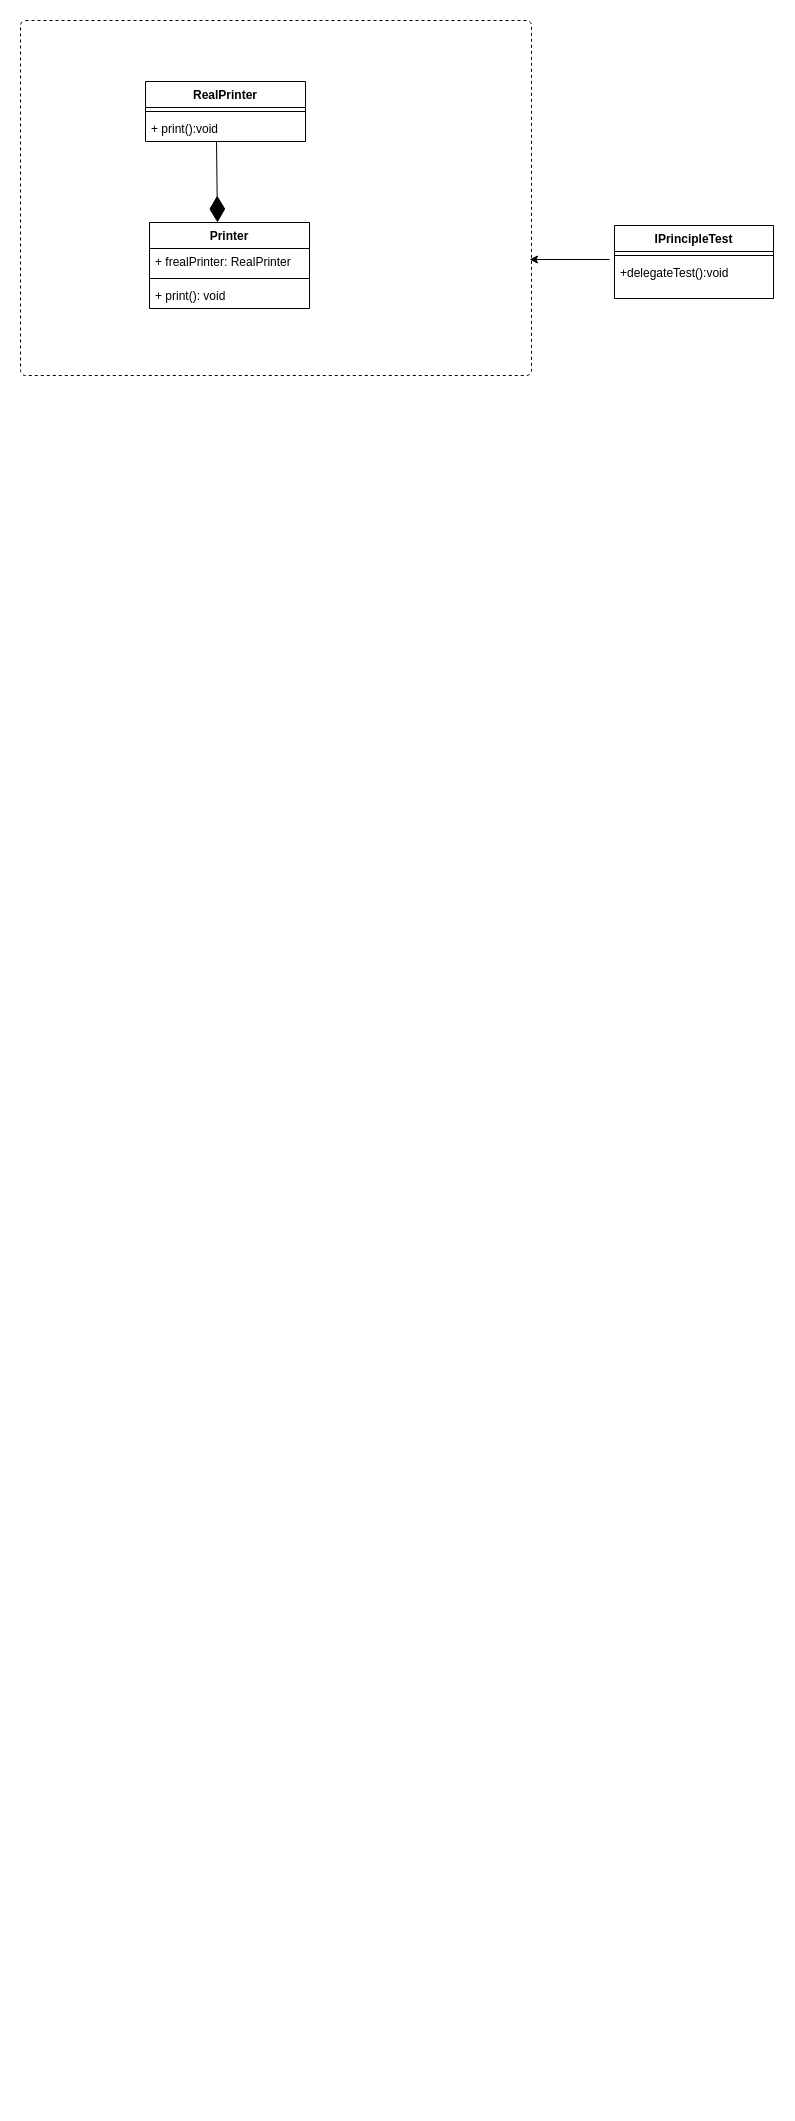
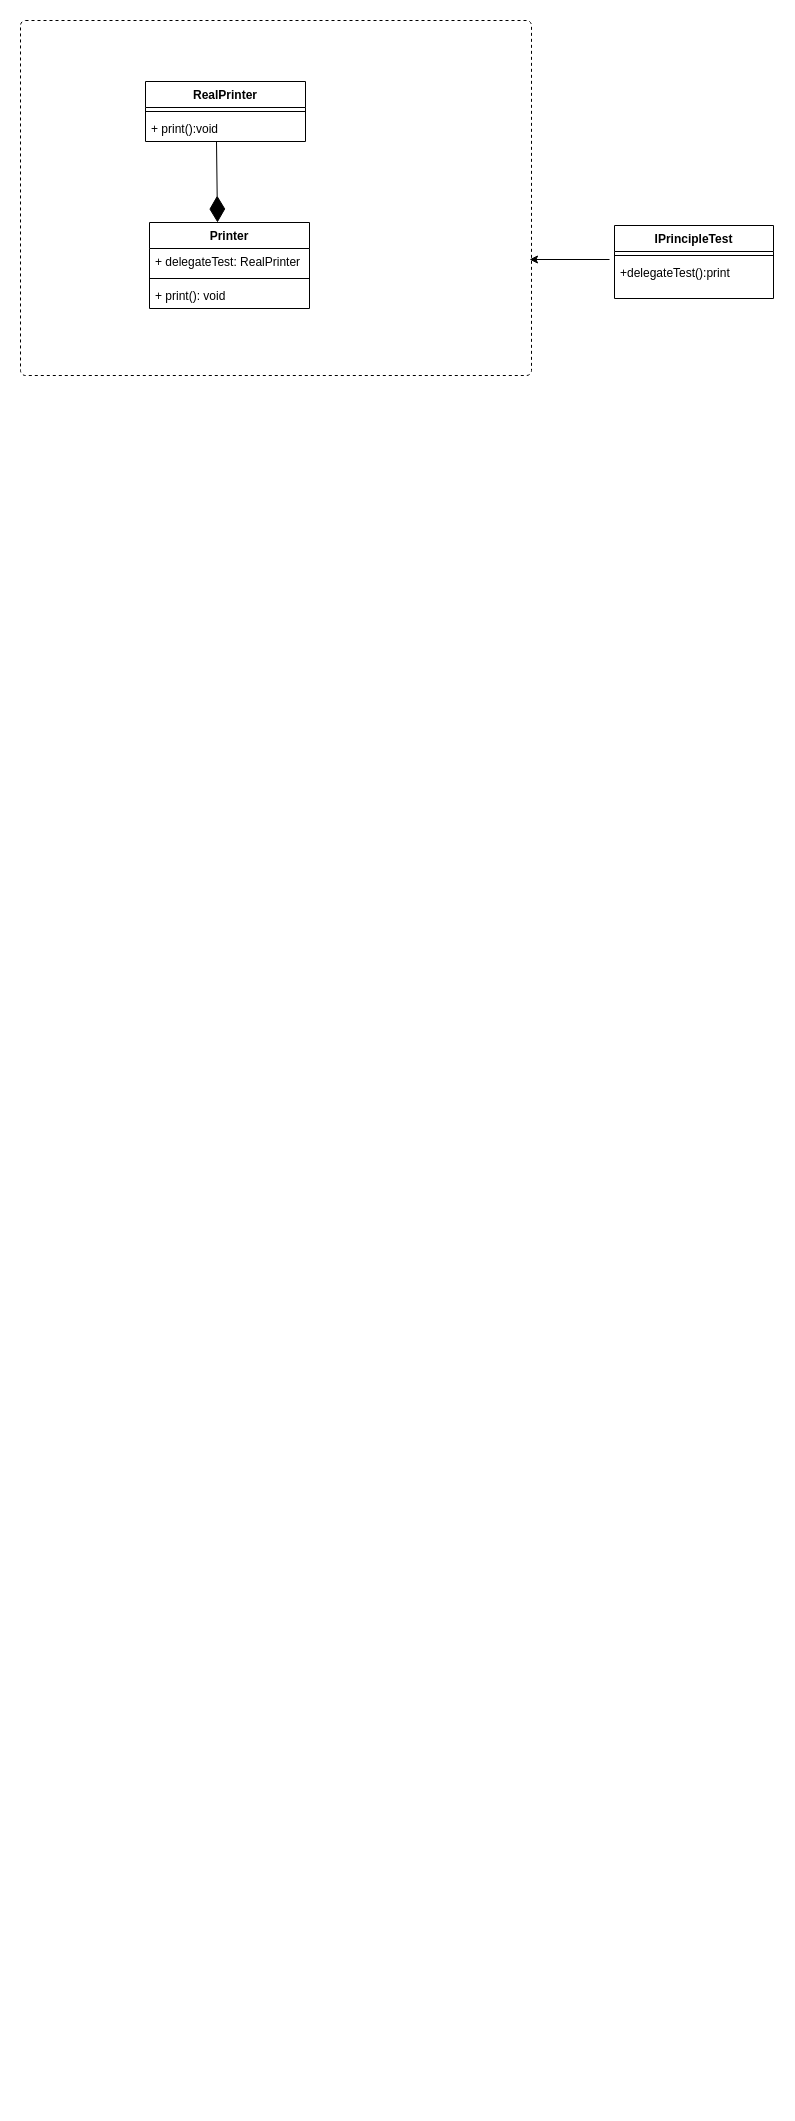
- <mxCell id="14" value="+ frealPrinter: RealPrinter" style="text;strokeColor=none;fillColor=none;align=left;verticalAlign=top;spacingLeft=4;spacingRight=4;overflow=hidden;rotatable=0;points=[[0,0.5],[1,0.5]];portConstraint=eastwest;" vertex="1" parent="13"><mxGeometry y="26" width="160" height="26" as="geometry" /></mxCell>
+ <mxCell id="14" value="+ delegateTest: RealPrinter" style="text;strokeColor=none;fillColor=none;align=left;verticalAlign=top;spacingLeft=4;spacingRight=4;overflow=hidden;rotatable=0;points=[[0,0.5],[1,0.5]];portConstraint=eastwest;" vertex="1" parent="13"><mxGeometry y="26" width="160" height="26" as="geometry" /></mxCell>
- <mxCell id="11" value="+delegateTest():void" style="text;strokeColor=none;fillColor=none;align=left;verticalAlign=top;spacingLeft=4;spacingRight=4;overflow=hidden;rotatable=0;points=[[0,0.5],[1,0.5]];portConstraint=eastwest;" parent="9" vertex="1"><mxGeometry y="34" width="159" height="39" as="geometry" /></mxCell>
+ <mxCell id="11" value="+delegateTest():print" style="text;strokeColor=none;fillColor=none;align=left;verticalAlign=top;spacingLeft=4;spacingRight=4;overflow=hidden;rotatable=0;points=[[0,0.5],[1,0.5]];portConstraint=eastwest;" parent="9" vertex="1"><mxGeometry y="34" width="159" height="39" as="geometry" /></mxCell>
